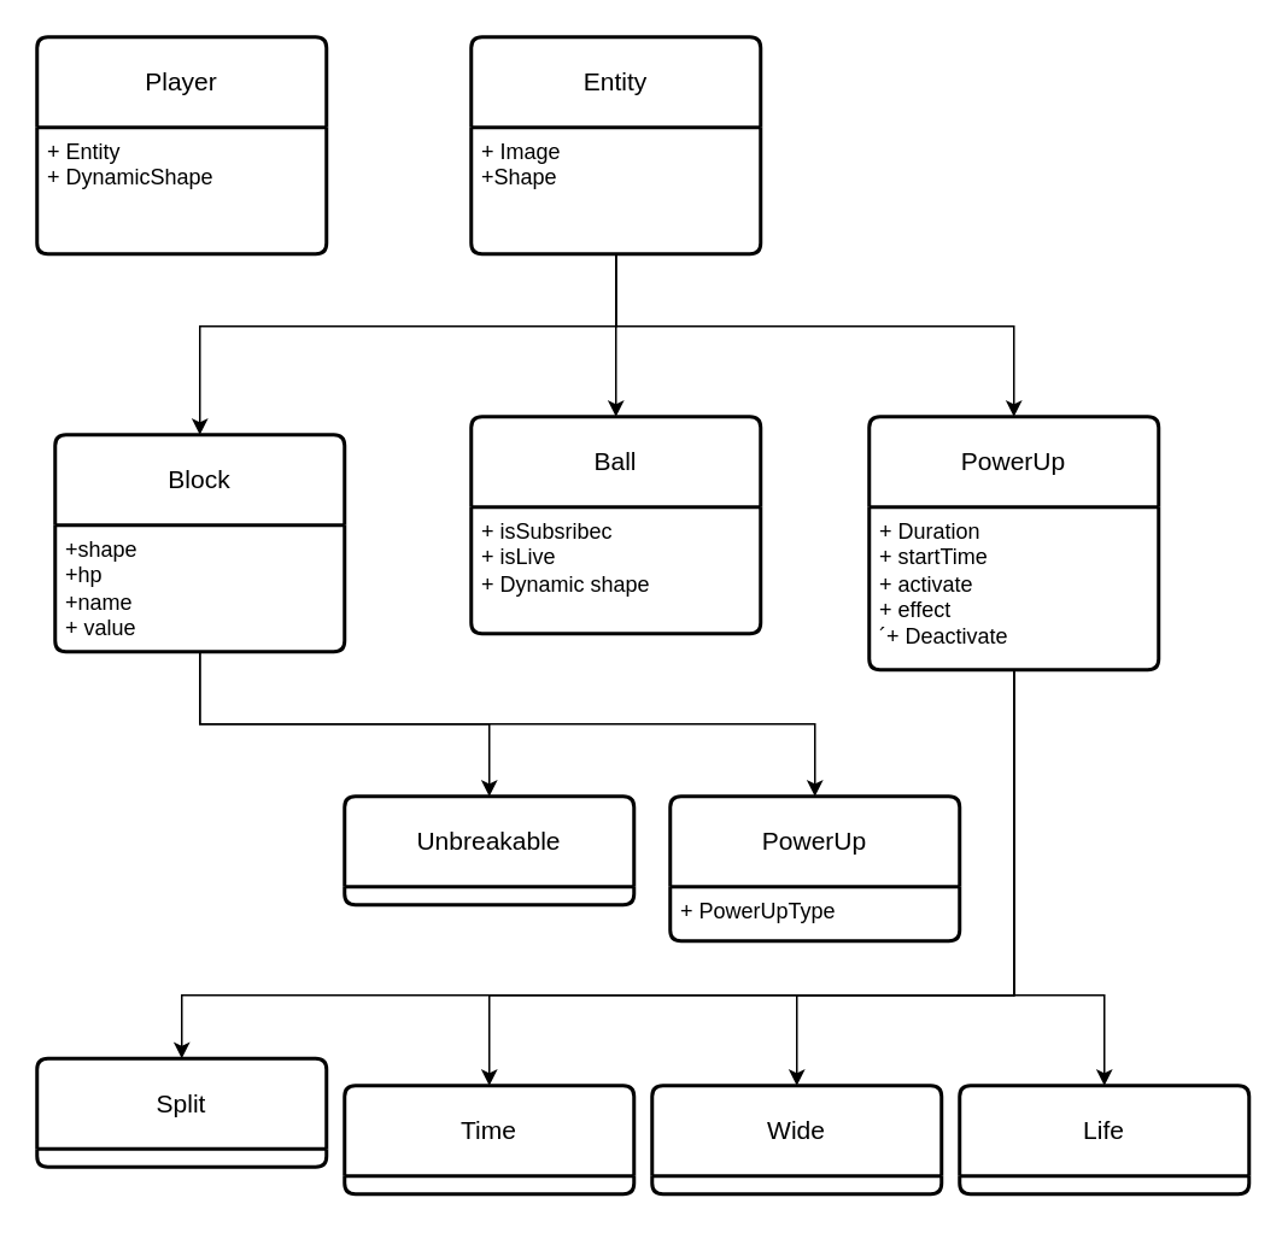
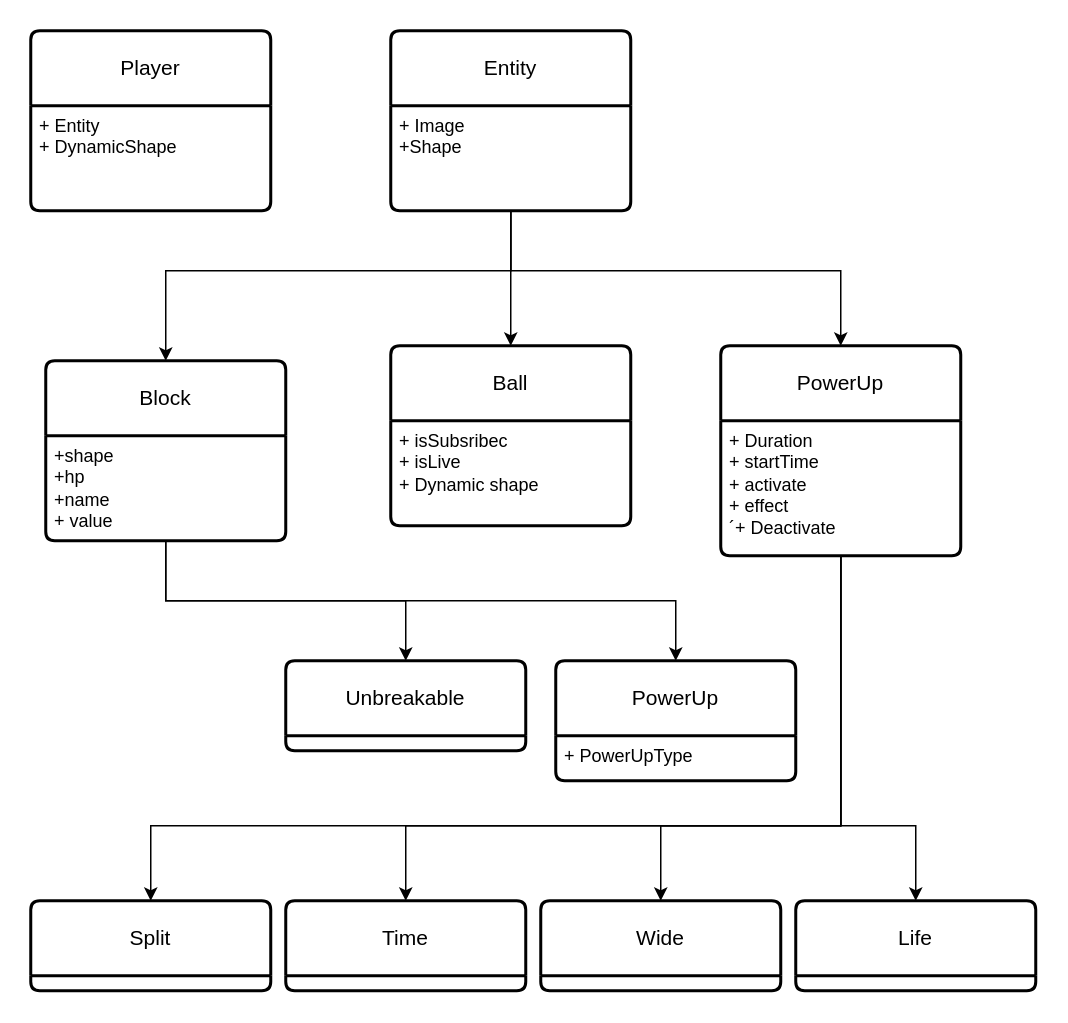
- <mxCell id="20" value="Split" style="swimlane;childLayout=stackLayout;horizontal=1;startSize=50;horizontalStack=0;rounded=1;fontSize=14;fontStyle=0;strokeWidth=2;resizeParent=0;resizeLast=1;shadow=0;dashed=0;align=center;arcSize=4;whiteSpace=wrap;html=1;" parent="1" vertex="1"><mxGeometry x="20" y="585" width="160" height="60" as="geometry" /></mxCell>
+ <mxCell id="20" value="Split" style="swimlane;childLayout=stackLayout;horizontal=1;startSize=50;horizontalStack=0;rounded=1;fontSize=14;fontStyle=0;strokeWidth=2;resizeParent=0;resizeLast=1;shadow=0;dashed=0;align=center;arcSize=4;whiteSpace=wrap;html=1;" parent="1" vertex="1"><mxGeometry x="20" y="600" width="160" height="60" as="geometry" /></mxCell>
